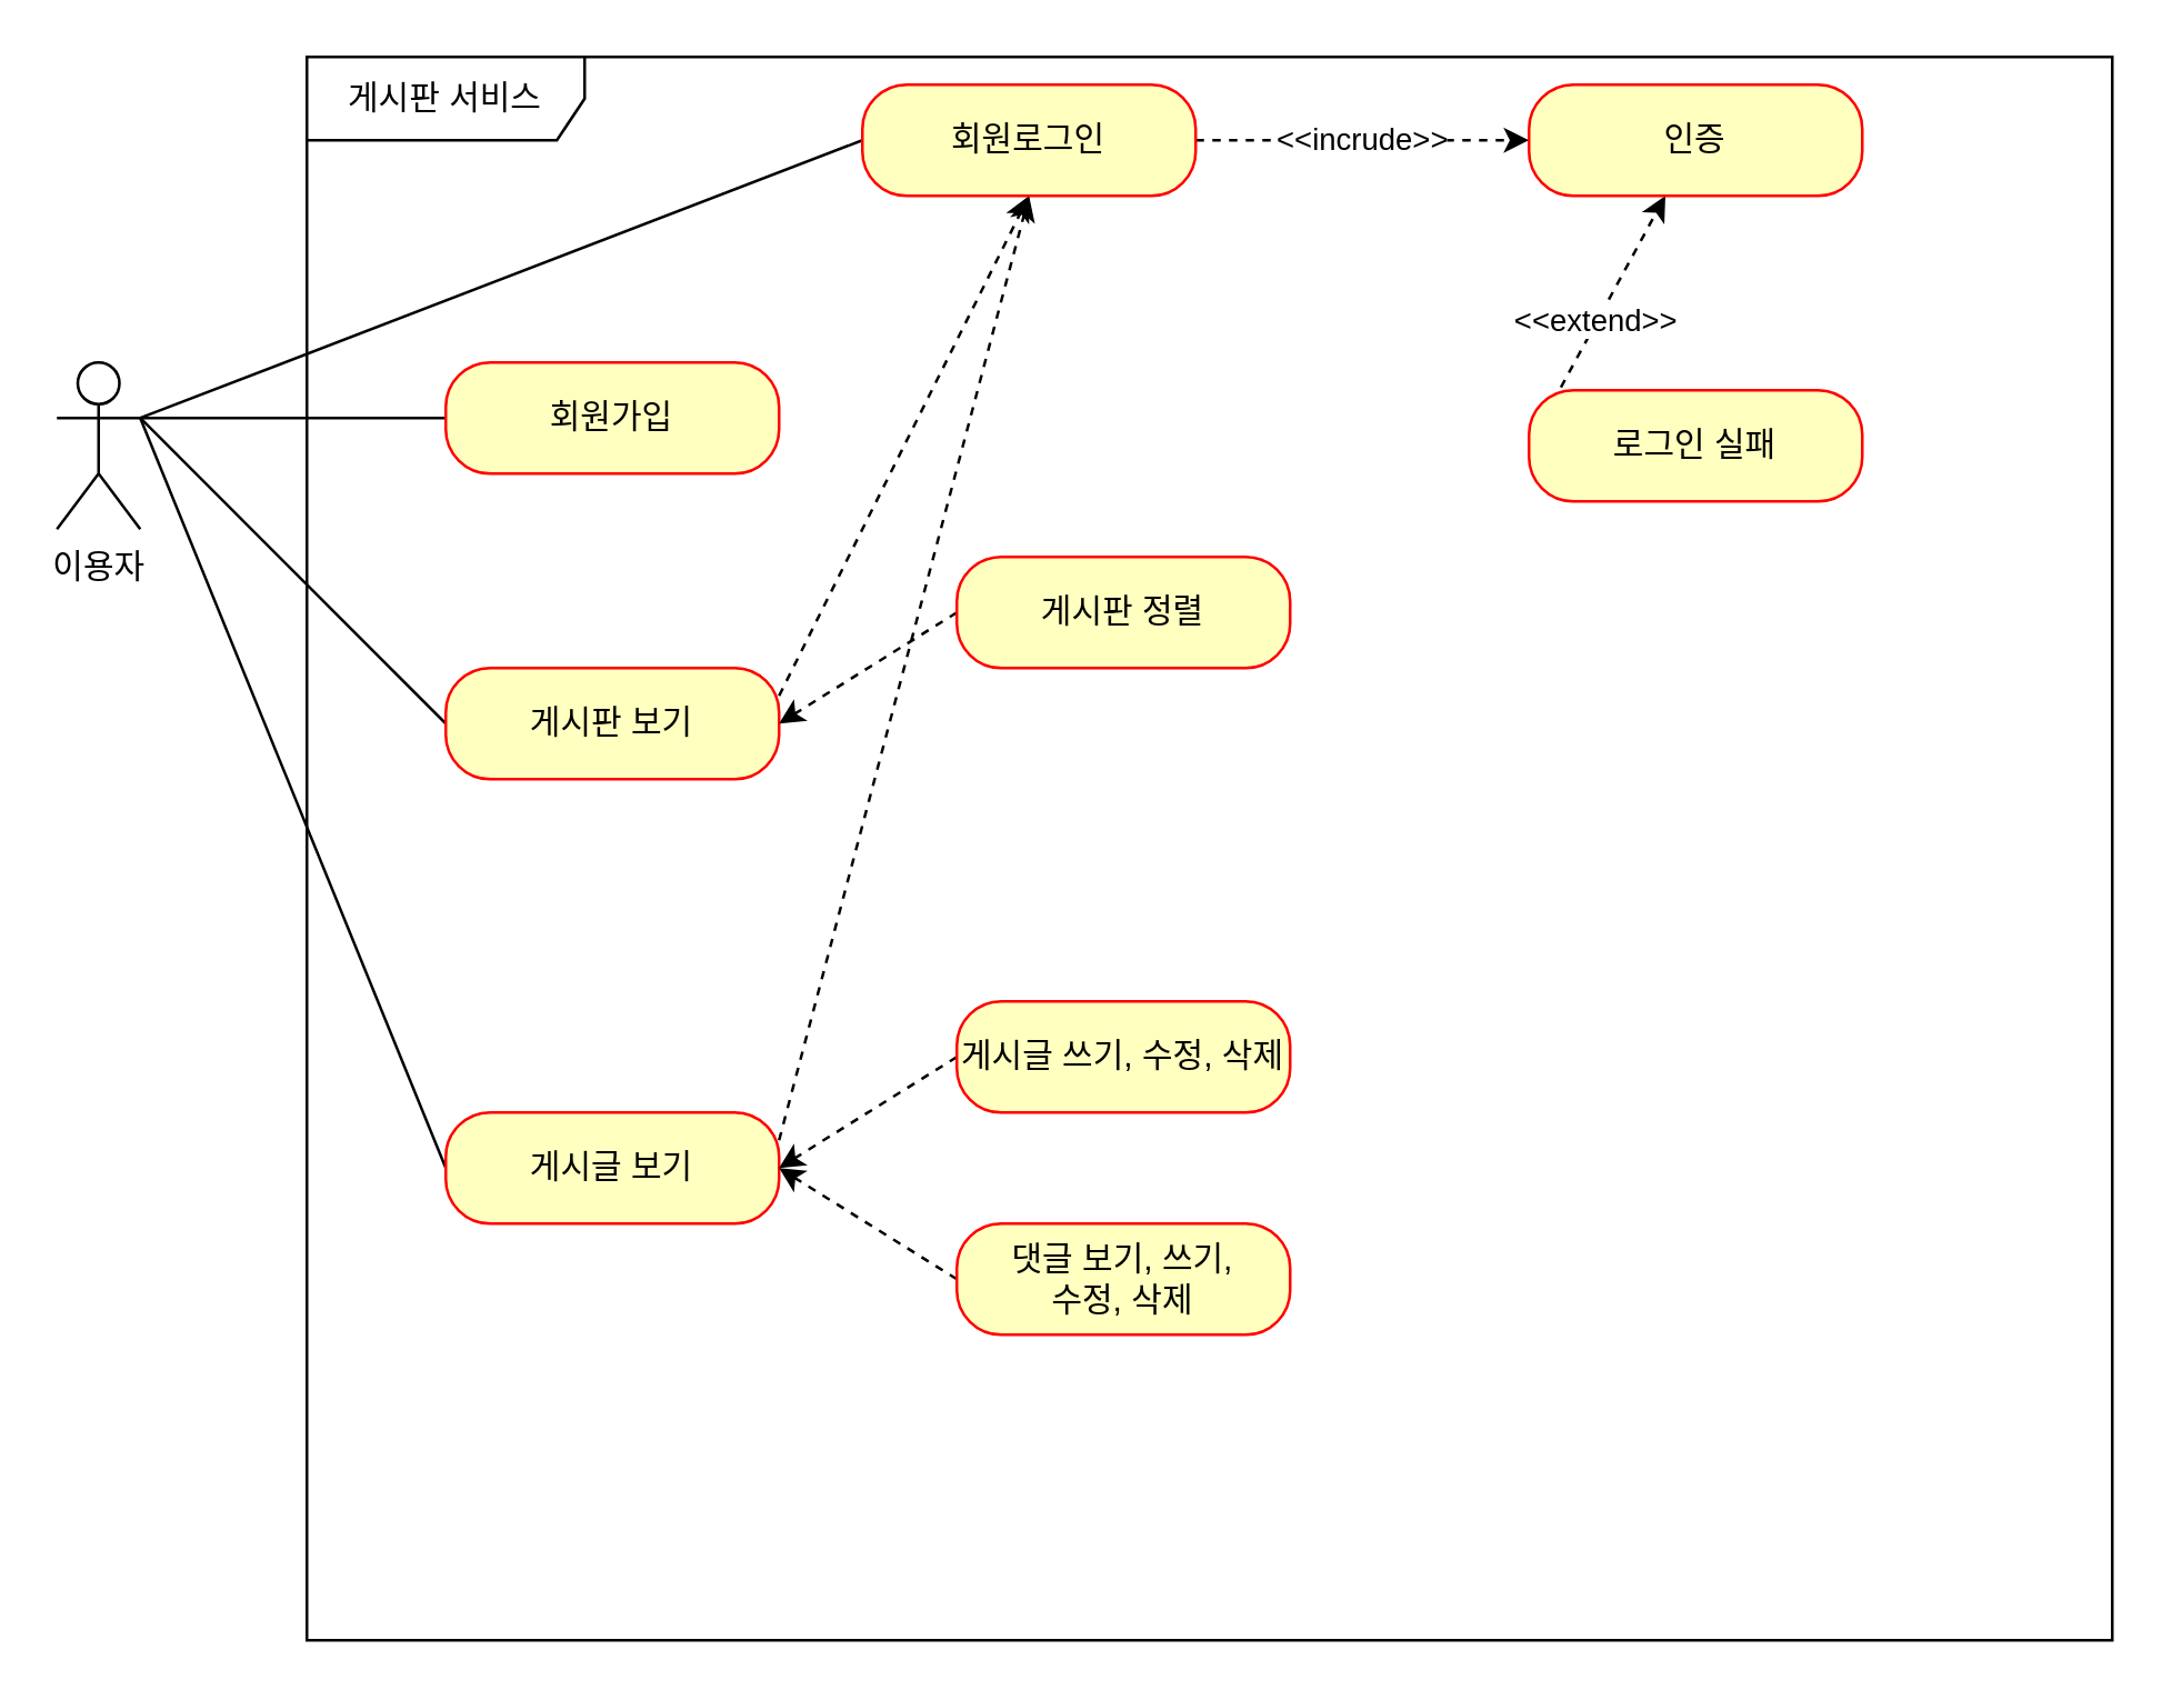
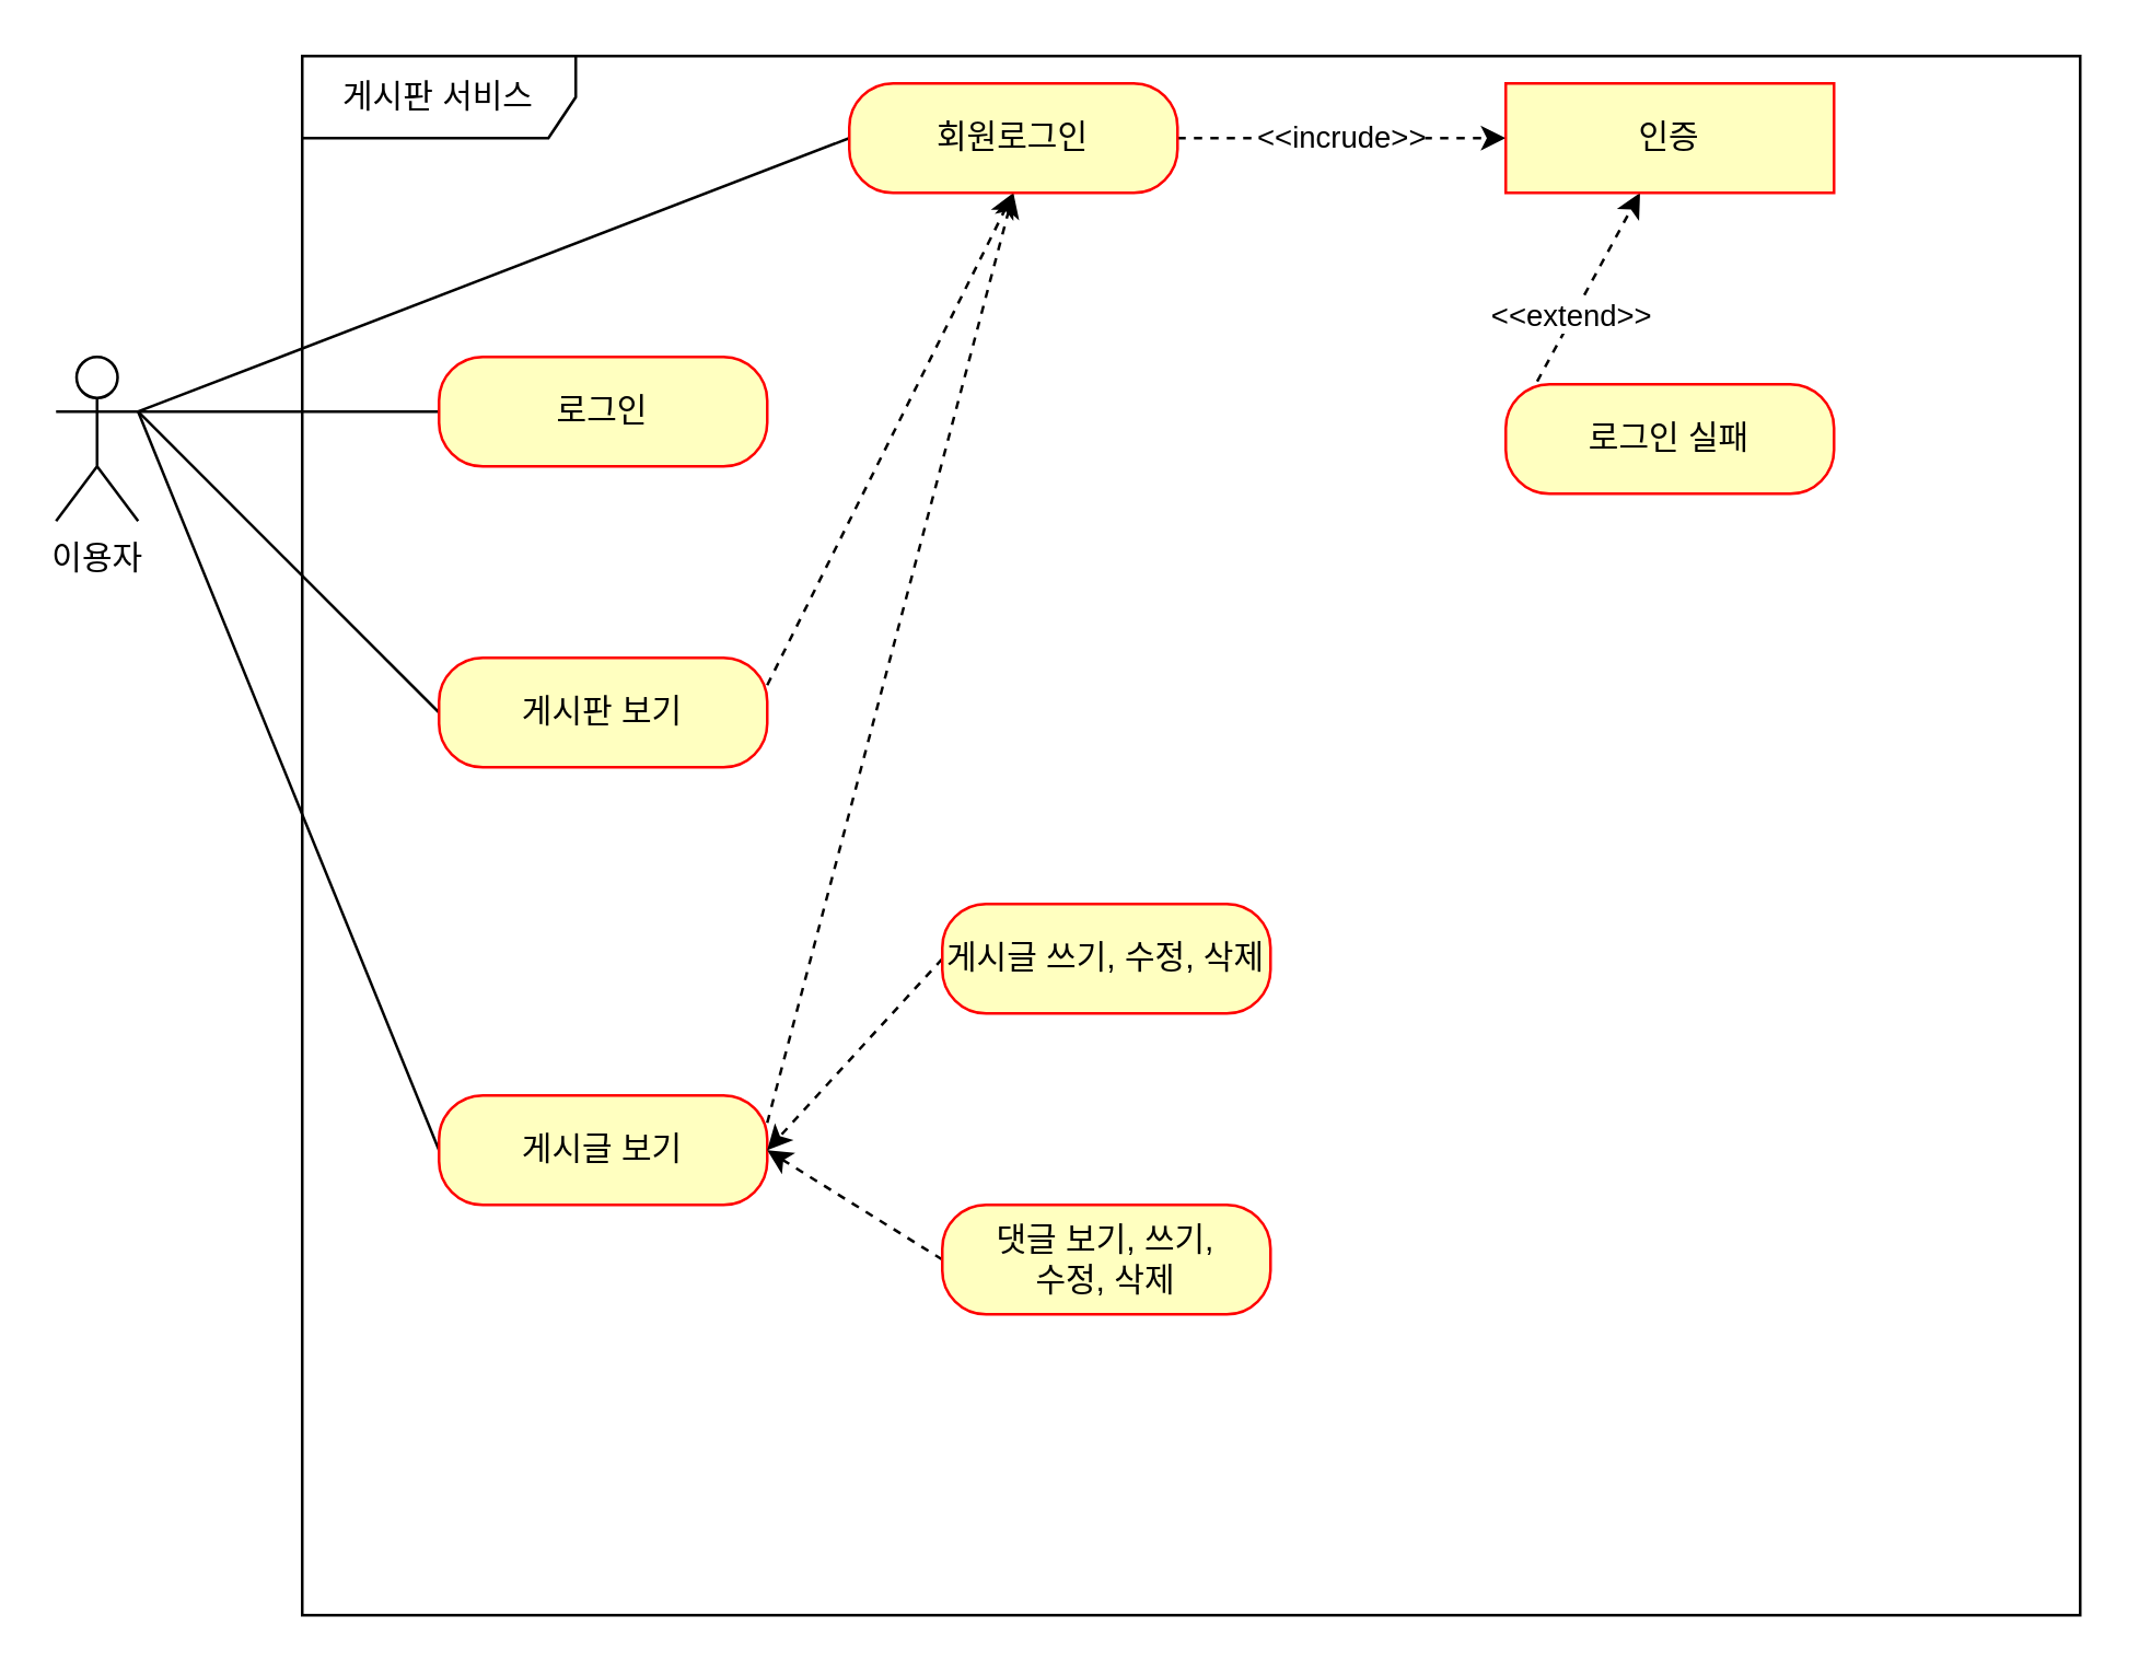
- <mxCell id="16" value="인증" style="rounded=1;whiteSpace=wrap;html=1;arcSize=40;fontColor=#000000;fillColor=#ffffc0;strokeColor=#ff0000;" vertex="1" parent="1"><mxGeometry x="550" y="30" width="120" height="40" as="geometry" /></mxCell>
+ <mxCell id="16" value="인증" style="whiteSpace=wrap;html=1;arcSize=40;fontColor=#000000;fillColor=#ffffc0;strokeColor=#ff0000;rounded=0;" vertex="1" parent="1"><mxGeometry x="550" y="30" width="120" height="40" as="geometry" /></mxCell>
- <mxCell id="5" value="회원가입" style="rounded=1;whiteSpace=wrap;html=1;arcSize=40;fontColor=#000000;fillColor=#ffffc0;strokeColor=#ff0000;" vertex="1" parent="1"><mxGeometry x="160" y="130" width="120" height="40" as="geometry" /></mxCell>
+ <mxCell id="5" value="로그인" style="rounded=1;whiteSpace=wrap;html=1;arcSize=40;fontColor=#000000;fillColor=#ffffc0;strokeColor=#ff0000;" vertex="1" parent="1"><mxGeometry x="160" y="130" width="120" height="40" as="geometry" /></mxCell>
- <mxCell id="19" value="게시판 정렬" style="rounded=1;whiteSpace=wrap;html=1;arcSize=40;fontColor=#000000;fillColor=#ffffc0;strokeColor=#ff0000;" vertex="1" parent="1"><mxGeometry x="344" y="200" width="120" height="40" as="geometry" /></mxCell>
- <mxCell id="18" style="rounded=0;orthogonalLoop=1;jettySize=auto;html=1;exitX=0;exitY=0.5;exitDx=0;exitDy=0;entryX=1;entryY=0.5;entryDx=0;entryDy=0;dashed=1;" edge="1" parent="1" source="19" target="8"><mxGeometry relative="1" as="geometry" /></mxCell>
- <mxCell id="21" value="게시글 쓰기, 수정, 삭제" style="rounded=1;whiteSpace=wrap;html=1;arcSize=40;fontColor=#000000;fillColor=#ffffc0;strokeColor=#ff0000;" vertex="1" parent="1"><mxGeometry x="344" y="360" width="120" height="40" as="geometry" /></mxCell>
+ <mxCell id="21" value="게시글 쓰기, 수정, 삭제" style="rounded=1;whiteSpace=wrap;html=1;arcSize=40;fontColor=#000000;fillColor=#ffffc0;strokeColor=#ff0000;" vertex="1" parent="1"><mxGeometry x="344" y="330" width="120" height="40" as="geometry" /></mxCell>
